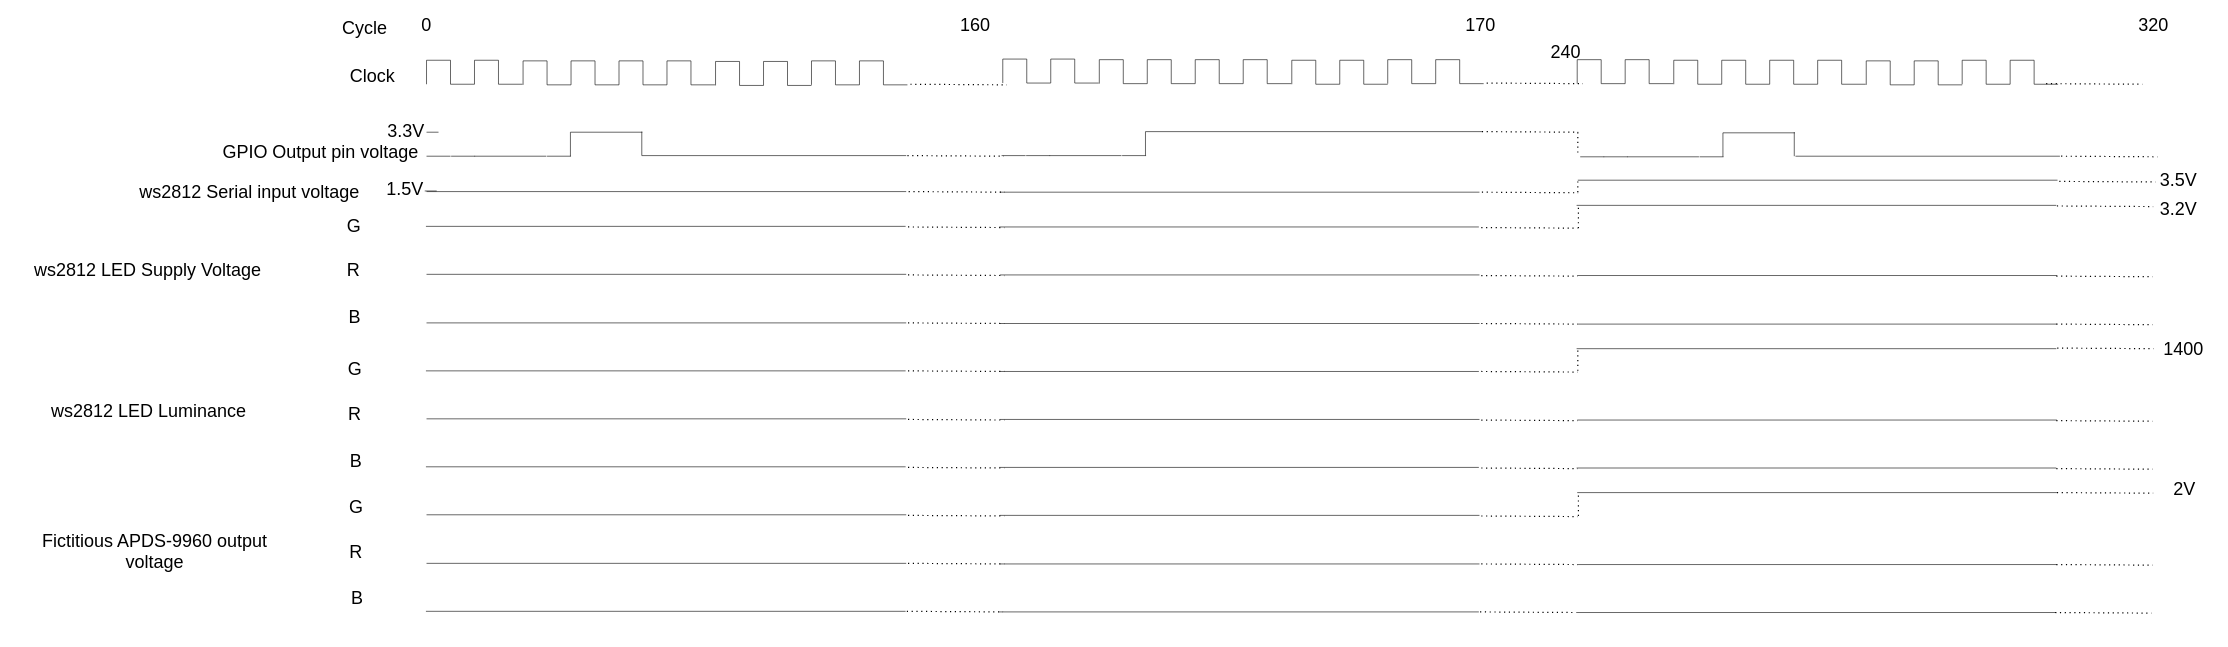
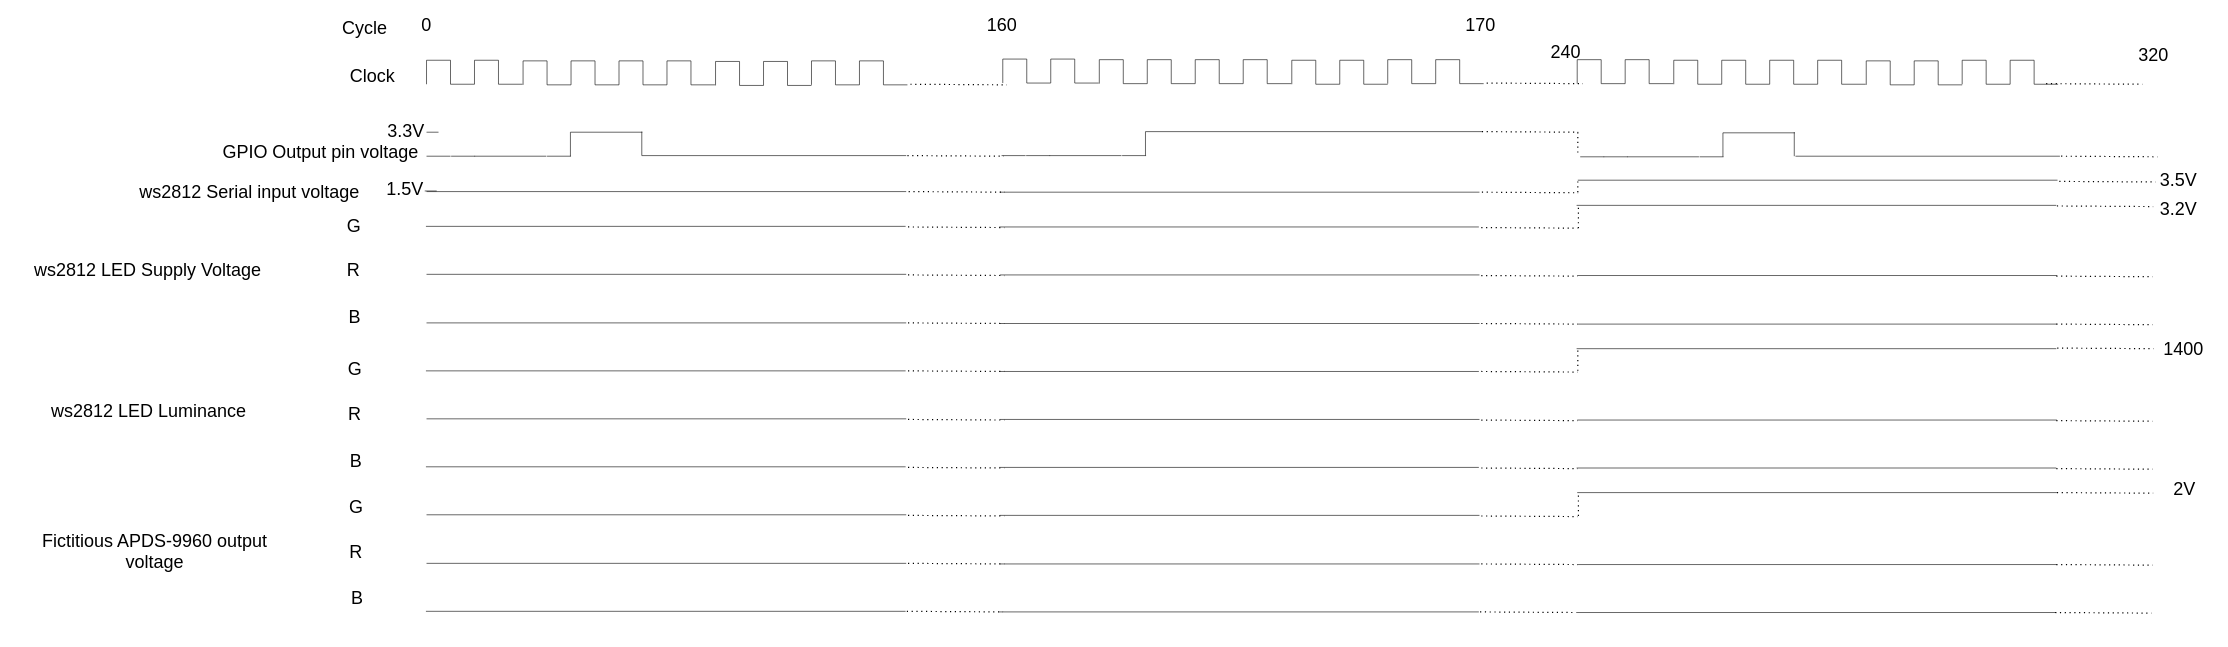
- <mxCell id="240" value="160" style="text;html=1;strokeColor=none;fillColor=none;align=center;verticalAlign=middle;whiteSpace=wrap;rounded=0;fontSize=30;" vertex="1" parent="1"><mxGeometry x="1575" y="20" width="100" height="40" as="geometry" /></mxCell>
+ <mxCell id="240" value="160" style="text;html=1;strokeColor=none;fillColor=none;align=center;verticalAlign=middle;whiteSpace=wrap;rounded=0;fontSize=30;" vertex="1" parent="1"><mxGeometry x="1620" y="20" width="100" height="40" as="geometry" /></mxCell>
- <mxCell id="243" value="320" style="text;html=1;strokeColor=none;fillColor=none;align=center;verticalAlign=middle;whiteSpace=wrap;rounded=0;fontSize=30;" vertex="1" parent="1"><mxGeometry x="3540" y="21" width="100" height="40" as="geometry" /></mxCell>
+ <mxCell id="243" value="320" style="text;html=1;strokeColor=none;fillColor=none;align=center;verticalAlign=middle;whiteSpace=wrap;rounded=0;fontSize=30;" vertex="1" parent="1"><mxGeometry x="3540" y="71" width="100" height="40" as="geometry" /></mxCell>
